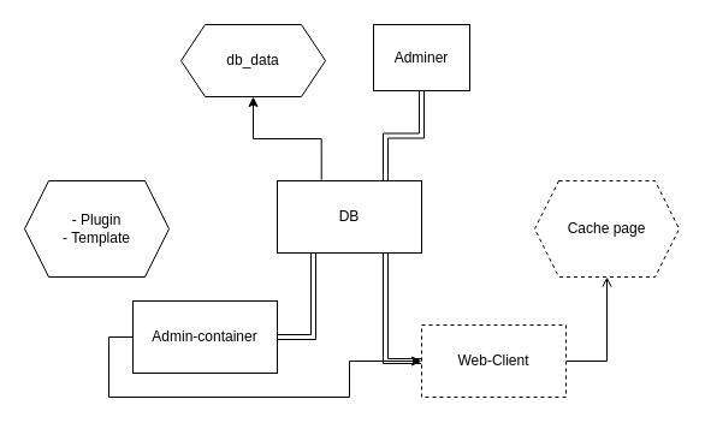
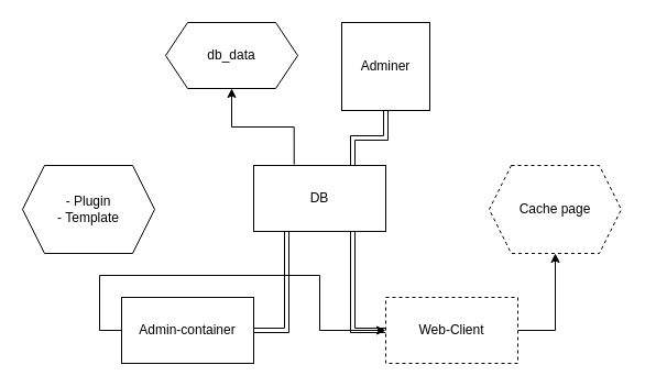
- <mxCell id="4" value="Adminer" style="whiteSpace=wrap;html=1;aspect=fixed;" vertex="1" parent="1"><mxGeometry x="310" y="20" width="80" height="55" as="geometry" /></mxCell>
+ <mxCell id="4" value="Adminer" style="whiteSpace=wrap;html=1;aspect=fixed;" vertex="1" parent="1"><mxGeometry x="310" y="20" width="80" height="80" as="geometry" /></mxCell>
- <mxCell id="9" style="edgeStyle=orthogonalEdgeStyle;rounded=0;orthogonalLoop=1;jettySize=auto;html=1;exitX=1;exitY=0.5;exitDx=0;exitDy=0;entryX=0.5;entryY=1;entryDx=0;entryDy=0;endArrow=open;" edge="1" parent="1" source="10" target="13"><mxGeometry relative="1" as="geometry" /></mxCell>
+ <mxCell id="9" style="edgeStyle=orthogonalEdgeStyle;rounded=0;orthogonalLoop=1;jettySize=auto;html=1;exitX=1;exitY=0.5;exitDx=0;exitDy=0;entryX=0.5;entryY=1;entryDx=0;entryDy=0;" edge="1" parent="1" source="10" target="13"><mxGeometry relative="1" as="geometry" /></mxCell>
- <mxCell id="7" value="Admin-container" style="rounded=0;whiteSpace=wrap;html=1;" vertex="1" parent="1"><mxGeometry x="110" y="250" width="120" height="60" as="geometry" /></mxCell>
+ <mxCell id="7" value="Admin-container" style="rounded=0;whiteSpace=wrap;html=1;" vertex="1" parent="1"><mxGeometry x="110" y="270" width="120" height="60" as="geometry" /></mxCell>
